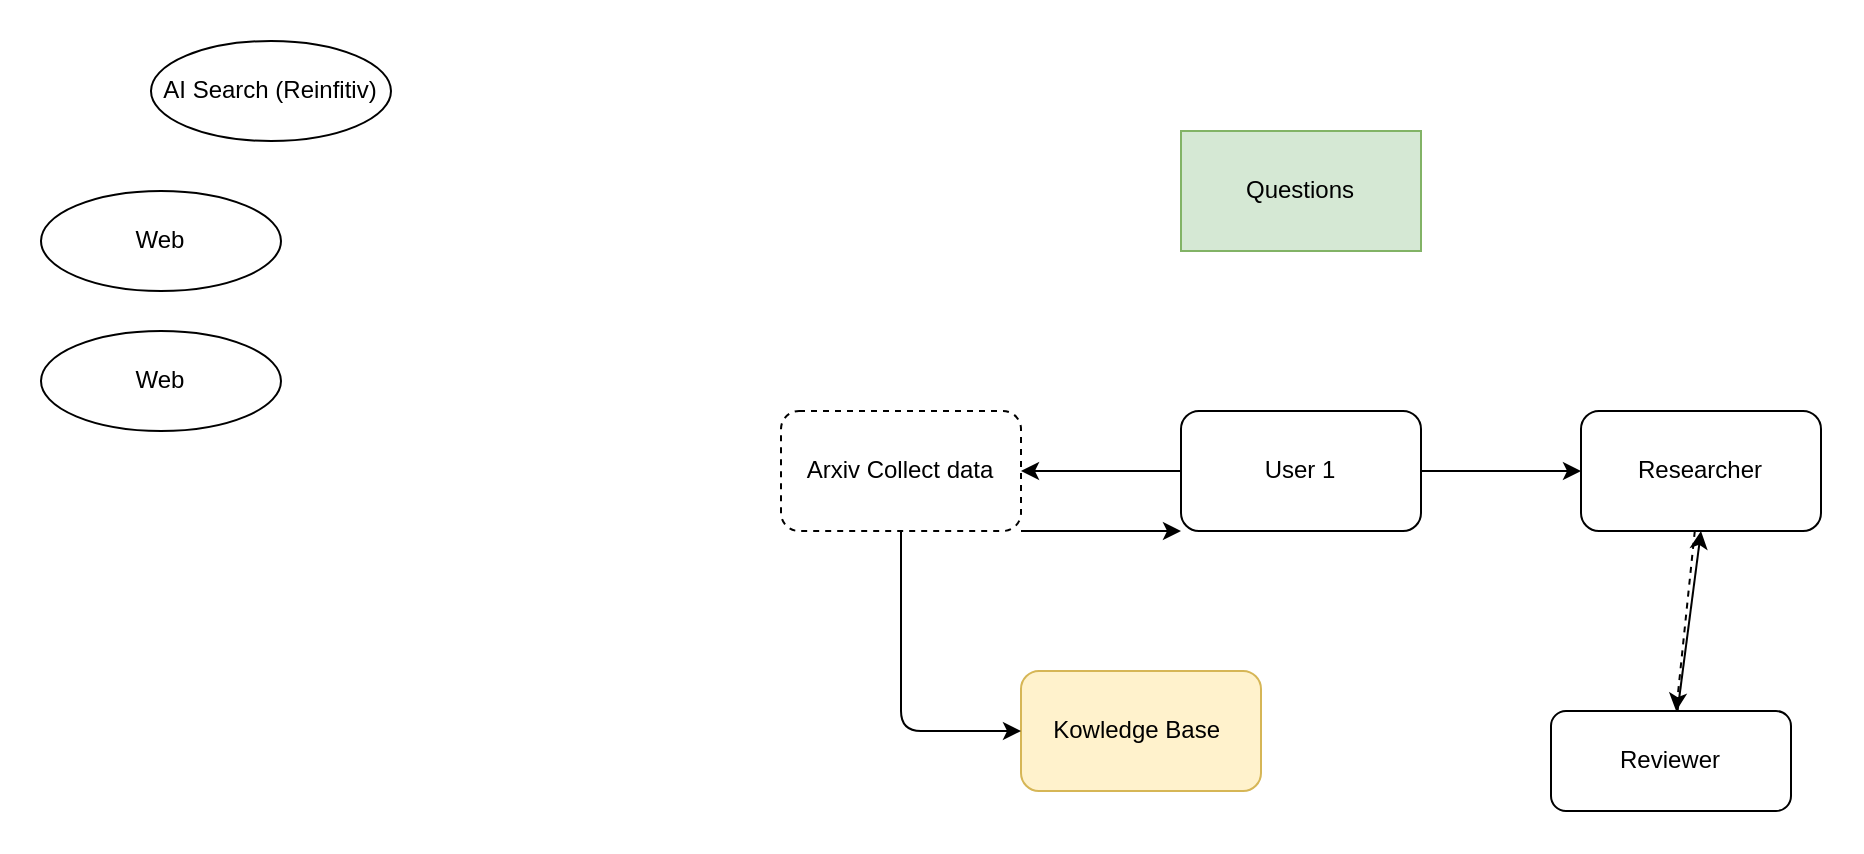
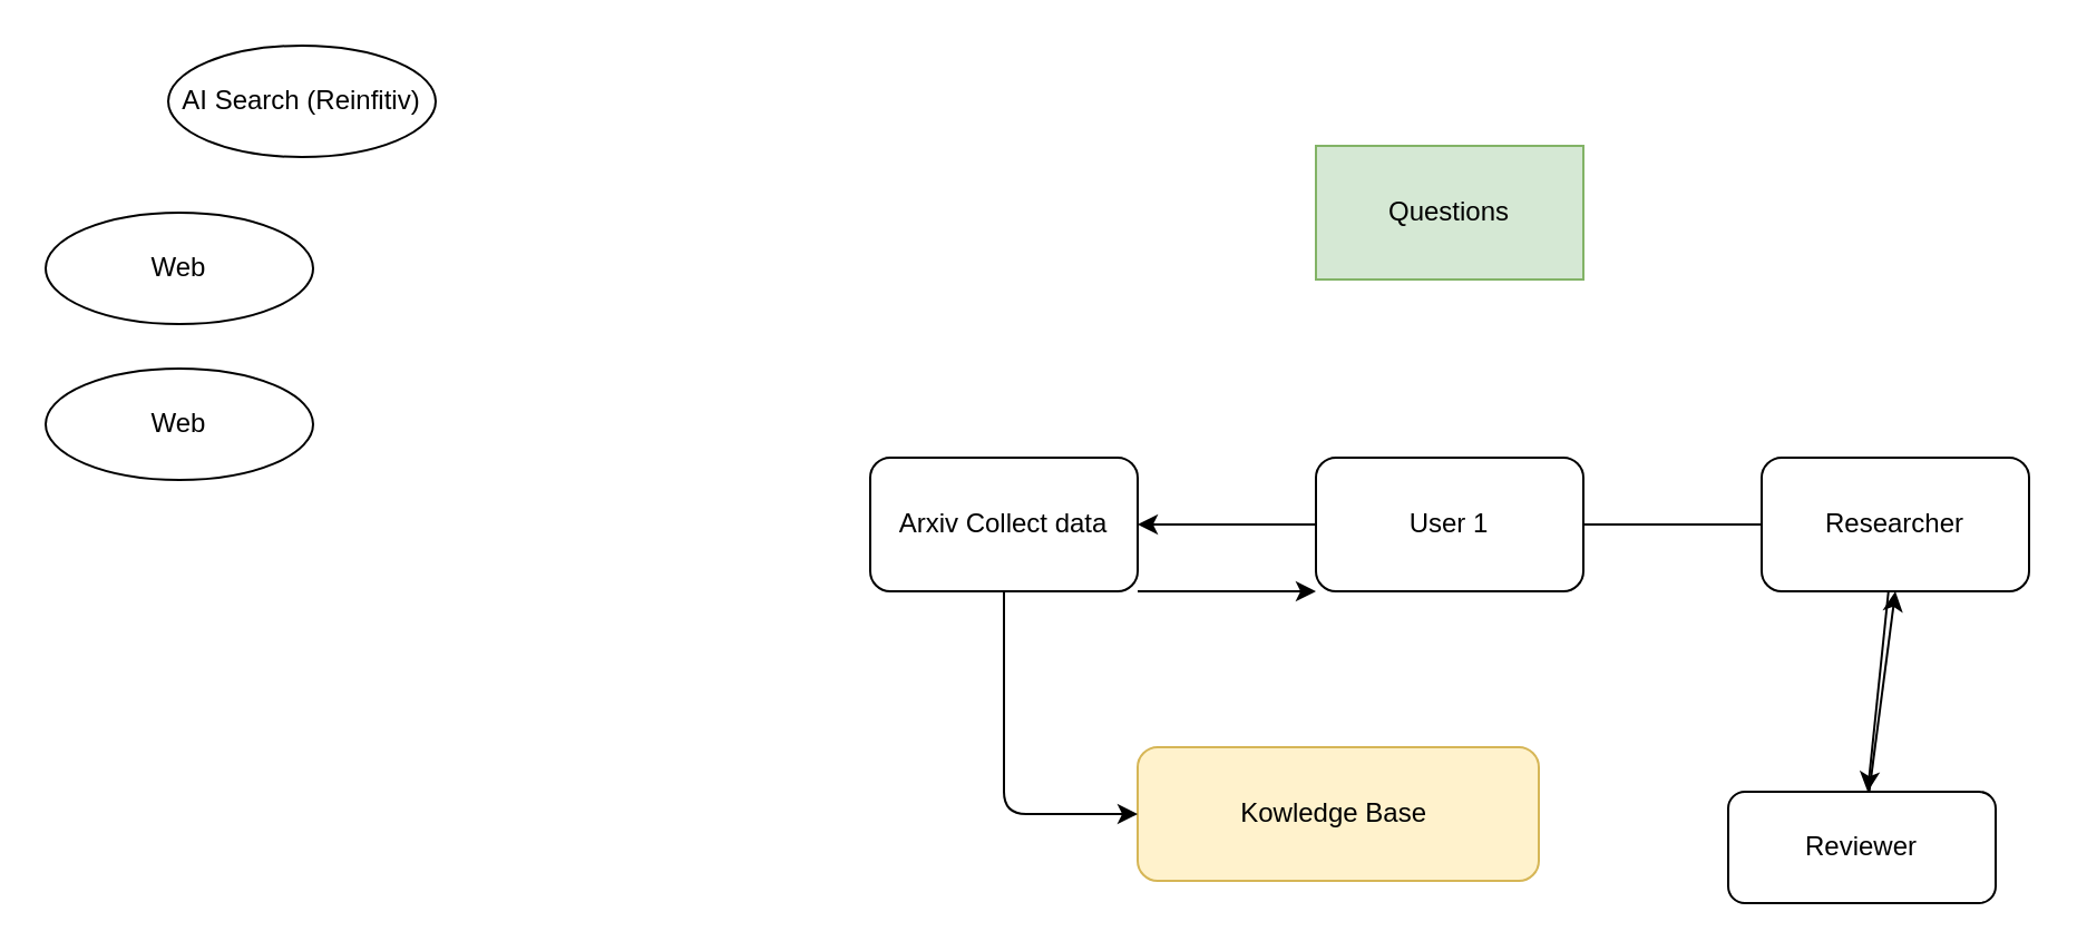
- <mxCell id="12" value="Arxiv Collect data" style="whiteSpace=wrap;html=1;rounded=1;dashed=1;" vertex="1" parent="1"><mxGeometry x="390" y="205" width="120" height="60" as="geometry" /></mxCell>
+ <mxCell id="12" value="Arxiv Collect data" style="whiteSpace=wrap;html=1;rounded=1;" vertex="1" parent="1"><mxGeometry x="390" y="205" width="120" height="60" as="geometry" /></mxCell>
- <mxCell id="8" value="" style="edgeStyle=none;jumpStyle=arc;html=1;" edge="1" parent="1" source="9" target="14"><mxGeometry relative="1" as="geometry" /></mxCell>
+ <mxCell id="8" value="" style="edgeStyle=none;jumpStyle=arc;html=1;endArrow=none;" edge="1" parent="1" source="9" target="14"><mxGeometry relative="1" as="geometry" /></mxCell>
- <mxCell id="13" value="" style="edgeStyle=none;jumpStyle=arc;html=1;dashed=1;" edge="1" parent="1" source="14" target="16"><mxGeometry relative="1" as="geometry" /></mxCell>
+ <mxCell id="13" value="" style="edgeStyle=none;jumpStyle=arc;html=1;" edge="1" parent="1" source="14" target="16"><mxGeometry relative="1" as="geometry" /></mxCell>
- <mxCell id="2" value="Kowledge Base&amp;nbsp;" style="rounded=1;whiteSpace=wrap;html=1;fillColor=#fff2cc;strokeColor=#d6b656;" parent="1" vertex="1"><mxGeometry x="510" y="335" width="120" height="60" as="geometry" /></mxCell>
+ <mxCell id="2" value="Kowledge Base&amp;nbsp;" style="rounded=1;whiteSpace=wrap;html=1;fillColor=#fff2cc;strokeColor=#d6b656;" parent="1" vertex="1"><mxGeometry x="510" y="335" width="180" height="60" as="geometry" /></mxCell>
